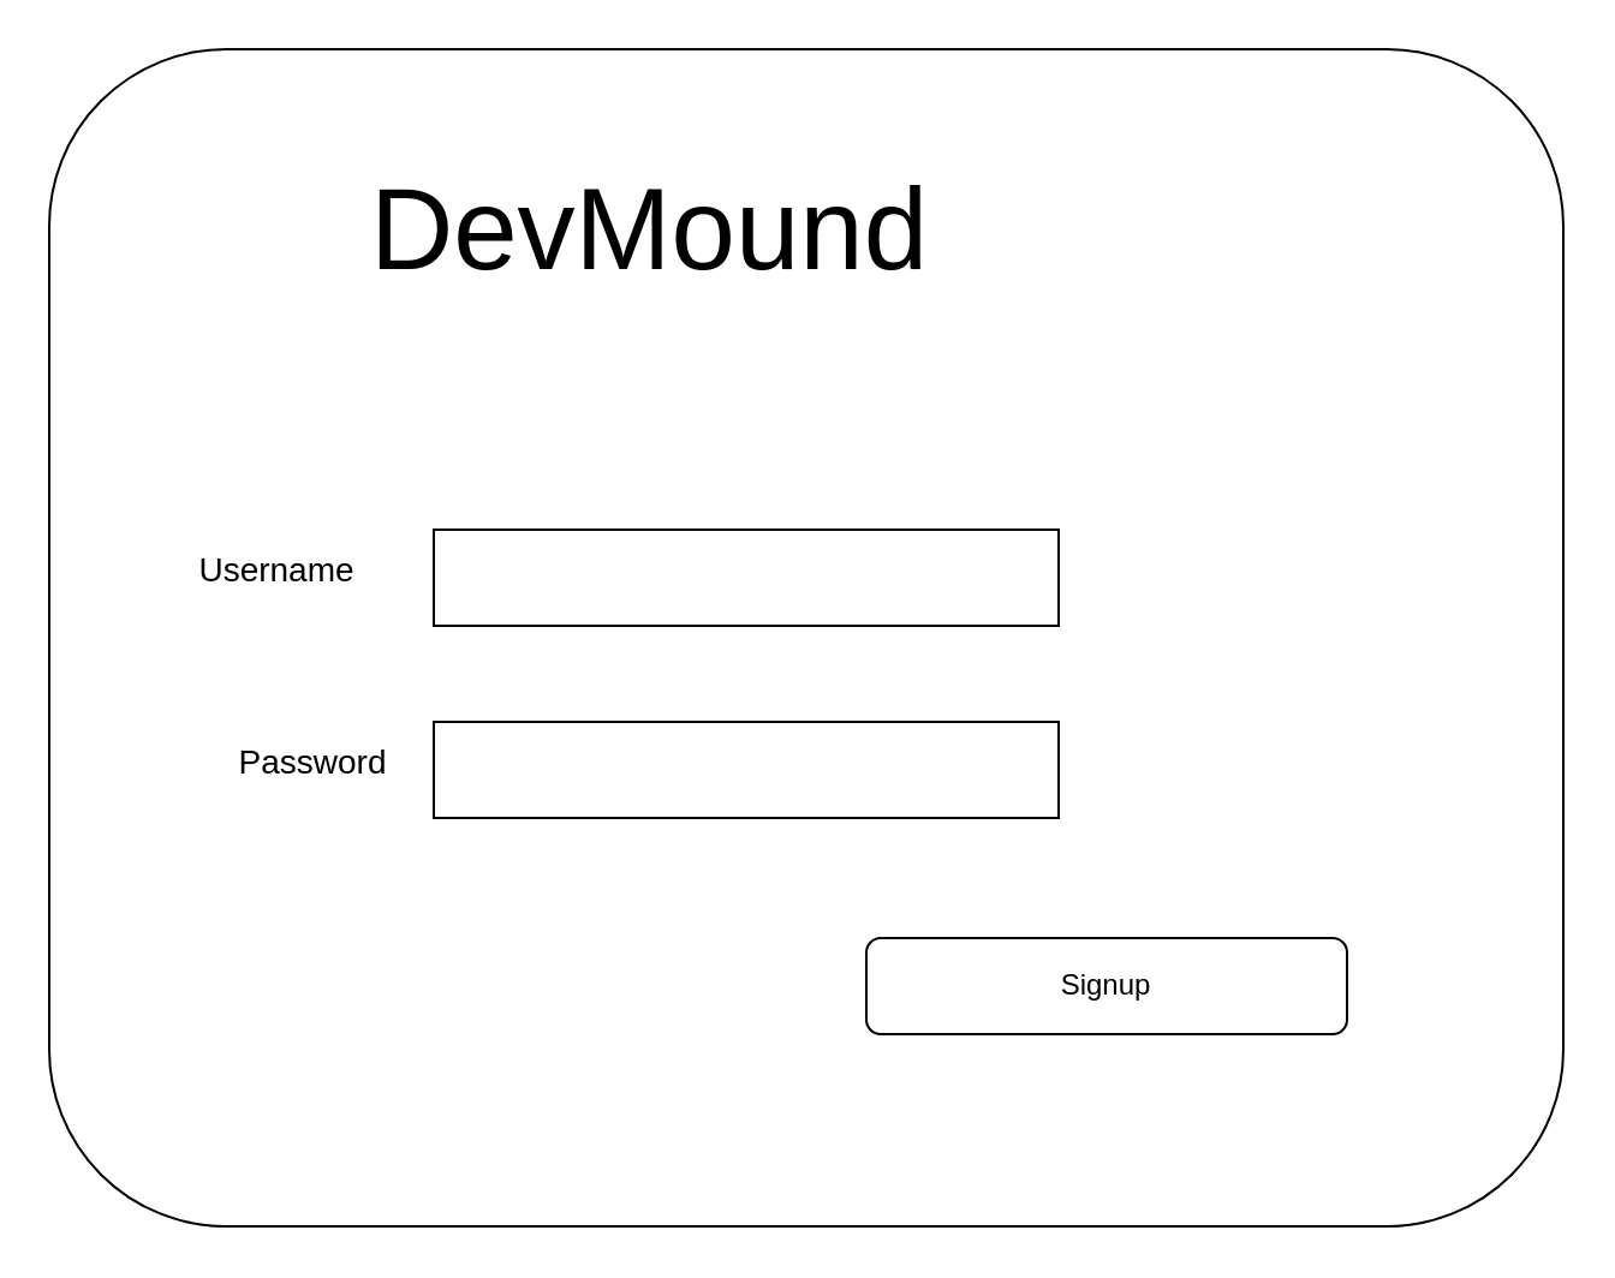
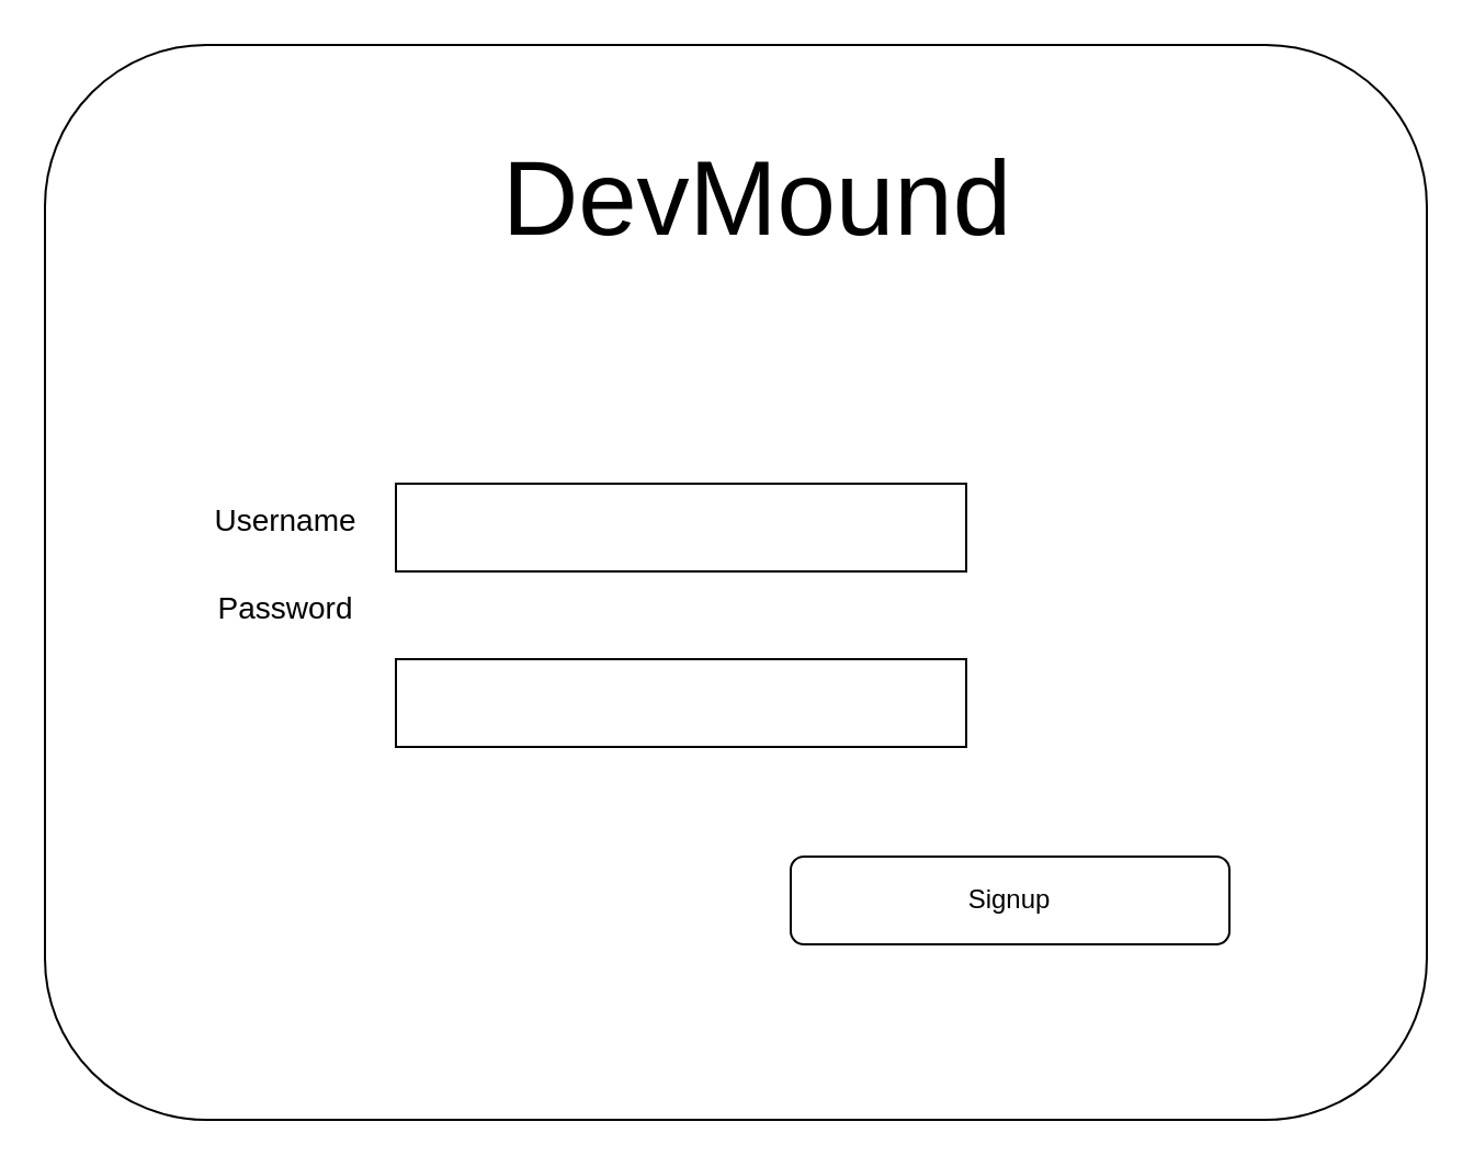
- <mxCell id="4" value="&lt;font style=&quot;font-size: 48px&quot;&gt;DevMound&lt;/font&gt;" style="text;html=1;strokeColor=none;fillColor=none;align=center;verticalAlign=middle;whiteSpace=wrap;rounded=0;" vertex="1" parent="1"><mxGeometry x="165" y="65" width="210" height="60" as="geometry" /></mxCell>
+ <mxCell id="4" value="&lt;font style=&quot;font-size: 48px&quot;&gt;DevMound&lt;/font&gt;" style="text;html=1;strokeColor=none;fillColor=none;align=center;verticalAlign=middle;whiteSpace=wrap;rounded=0;" vertex="1" parent="1"><mxGeometry x="240" y="60" width="210" height="60" as="geometry" /></mxCell>
- <mxCell id="7" value="&lt;font style=&quot;font-size: 14px&quot;&gt;Username&lt;/font&gt;" style="text;html=1;strokeColor=none;fillColor=none;align=center;verticalAlign=middle;whiteSpace=wrap;rounded=0;fontSize=48;" vertex="1" parent="1"><mxGeometry x="85" y="210" width="60" height="30" as="geometry" /></mxCell>
+ <mxCell id="7" value="&lt;font style=&quot;font-size: 14px&quot;&gt;Username&lt;/font&gt;" style="text;html=1;strokeColor=none;fillColor=none;align=center;verticalAlign=middle;whiteSpace=wrap;rounded=0;fontSize=48;" vertex="1" parent="1"><mxGeometry x="100" y="210" width="60" height="30" as="geometry" /></mxCell>
- <mxCell id="8" value="&lt;font style=&quot;font-size: 14px&quot;&gt;Password&lt;/font&gt;" style="text;html=1;strokeColor=none;fillColor=none;align=center;verticalAlign=middle;whiteSpace=wrap;rounded=0;fontSize=48;" vertex="1" parent="1"><mxGeometry x="100" y="290" width="60" height="30" as="geometry" /></mxCell>
+ <mxCell id="8" value="&lt;font style=&quot;font-size: 14px&quot;&gt;Password&lt;/font&gt;" style="text;html=1;strokeColor=none;fillColor=none;align=center;verticalAlign=middle;whiteSpace=wrap;rounded=0;fontSize=48;" vertex="1" parent="1"><mxGeometry x="100" y="250" width="60" height="30" as="geometry" /></mxCell>
